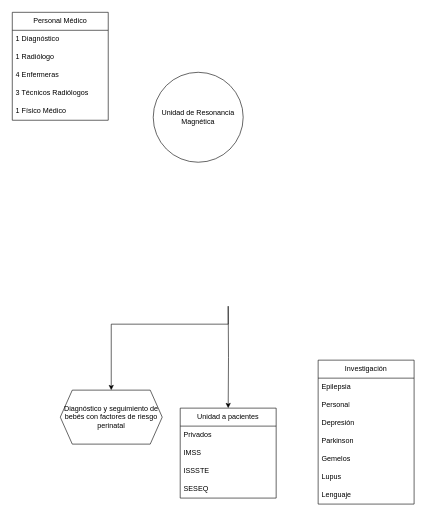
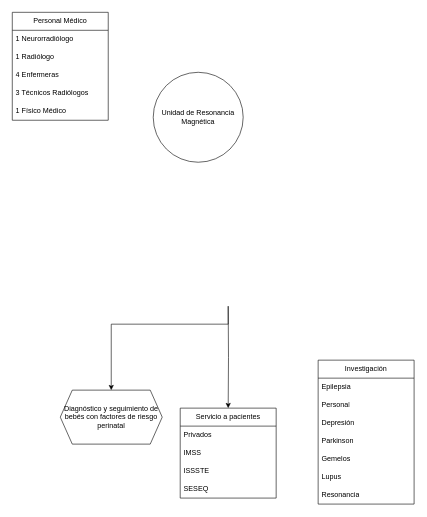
- <mxCell id="6" value="1 Diagnóstico" style="text;strokeColor=none;fillColor=none;align=left;verticalAlign=middle;spacingLeft=4;spacingRight=4;overflow=hidden;points=[[0,0.5],[1,0.5]];portConstraint=eastwest;rotatable=0;whiteSpace=wrap;html=1;rounded=0;" vertex="1" parent="5"><mxGeometry y="30" width="160" height="30" as="geometry" /></mxCell>
+ <mxCell id="6" value="1 Neurorradiólogo" style="text;strokeColor=none;fillColor=none;align=left;verticalAlign=middle;spacingLeft=4;spacingRight=4;overflow=hidden;points=[[0,0.5],[1,0.5]];portConstraint=eastwest;rotatable=0;whiteSpace=wrap;html=1;rounded=0;" vertex="1" parent="5"><mxGeometry y="30" width="160" height="30" as="geometry" /></mxCell>
- <mxCell id="11" value="Unidad a pacientes" style="swimlane;fontStyle=0;childLayout=stackLayout;horizontal=1;startSize=30;horizontalStack=0;resizeParent=1;resizeParentMax=0;resizeLast=0;collapsible=1;marginBottom=0;whiteSpace=wrap;html=1;" vertex="1" parent="1"><mxGeometry x="300" y="680" width="160" height="150" as="geometry" /></mxCell>
+ <mxCell id="11" value="Servicio a pacientes" style="swimlane;fontStyle=0;childLayout=stackLayout;horizontal=1;startSize=30;horizontalStack=0;resizeParent=1;resizeParentMax=0;resizeLast=0;collapsible=1;marginBottom=0;whiteSpace=wrap;html=1;" vertex="1" parent="1"><mxGeometry x="300" y="680" width="160" height="150" as="geometry" /></mxCell>
- <mxCell id="24" value="Lenguaje" style="text;strokeColor=none;fillColor=none;align=left;verticalAlign=middle;spacingLeft=4;spacingRight=4;overflow=hidden;points=[[0,0.5],[1,0.5]];portConstraint=eastwest;rotatable=0;whiteSpace=wrap;html=1;rounded=0;" vertex="1" parent="17"><mxGeometry y="210" width="160" height="30" as="geometry" /></mxCell>
+ <mxCell id="24" value="Resonancia" style="text;strokeColor=none;fillColor=none;align=left;verticalAlign=middle;spacingLeft=4;spacingRight=4;overflow=hidden;points=[[0,0.5],[1,0.5]];portConstraint=eastwest;rotatable=0;whiteSpace=wrap;html=1;rounded=0;" vertex="1" parent="17"><mxGeometry y="210" width="160" height="30" as="geometry" /></mxCell>
